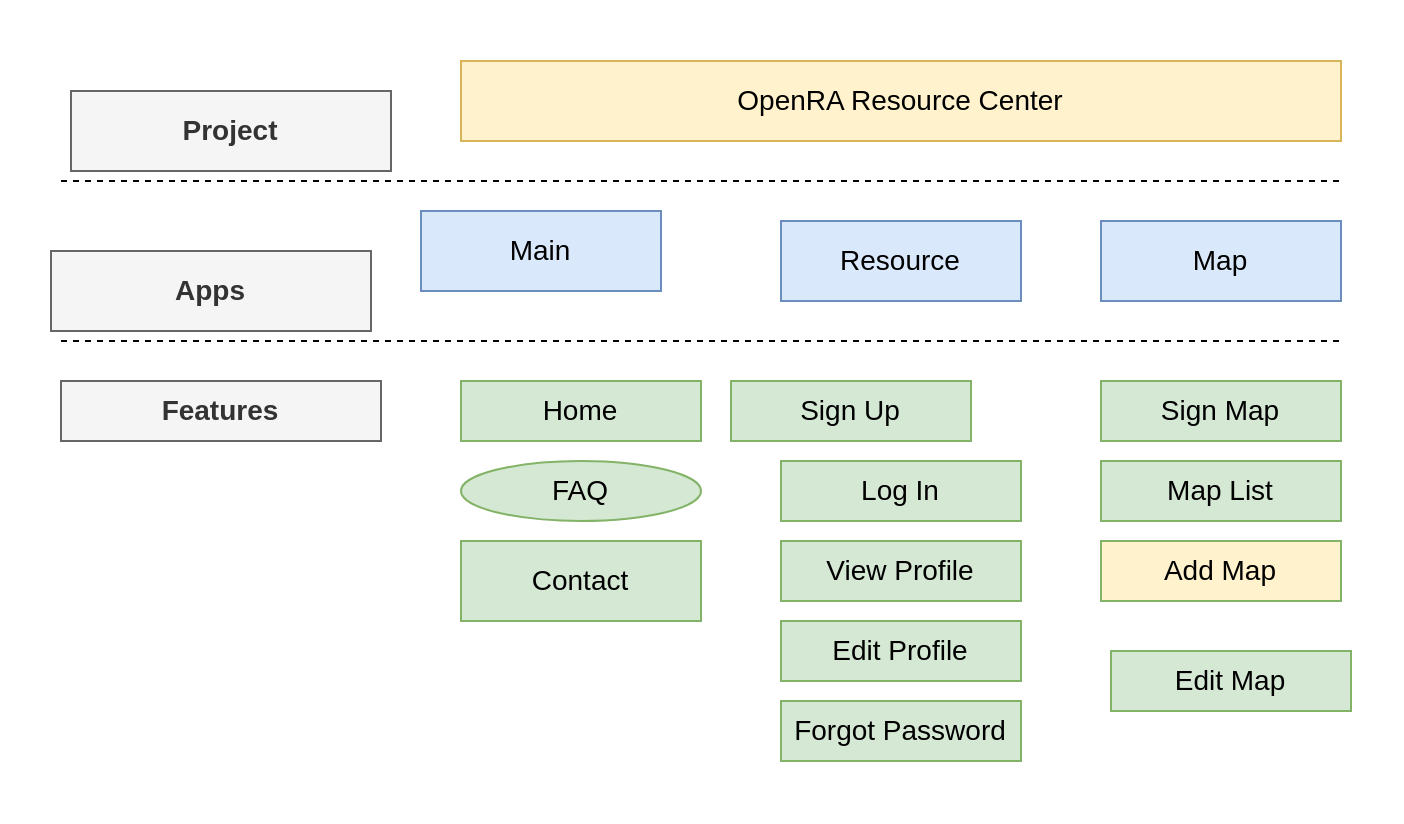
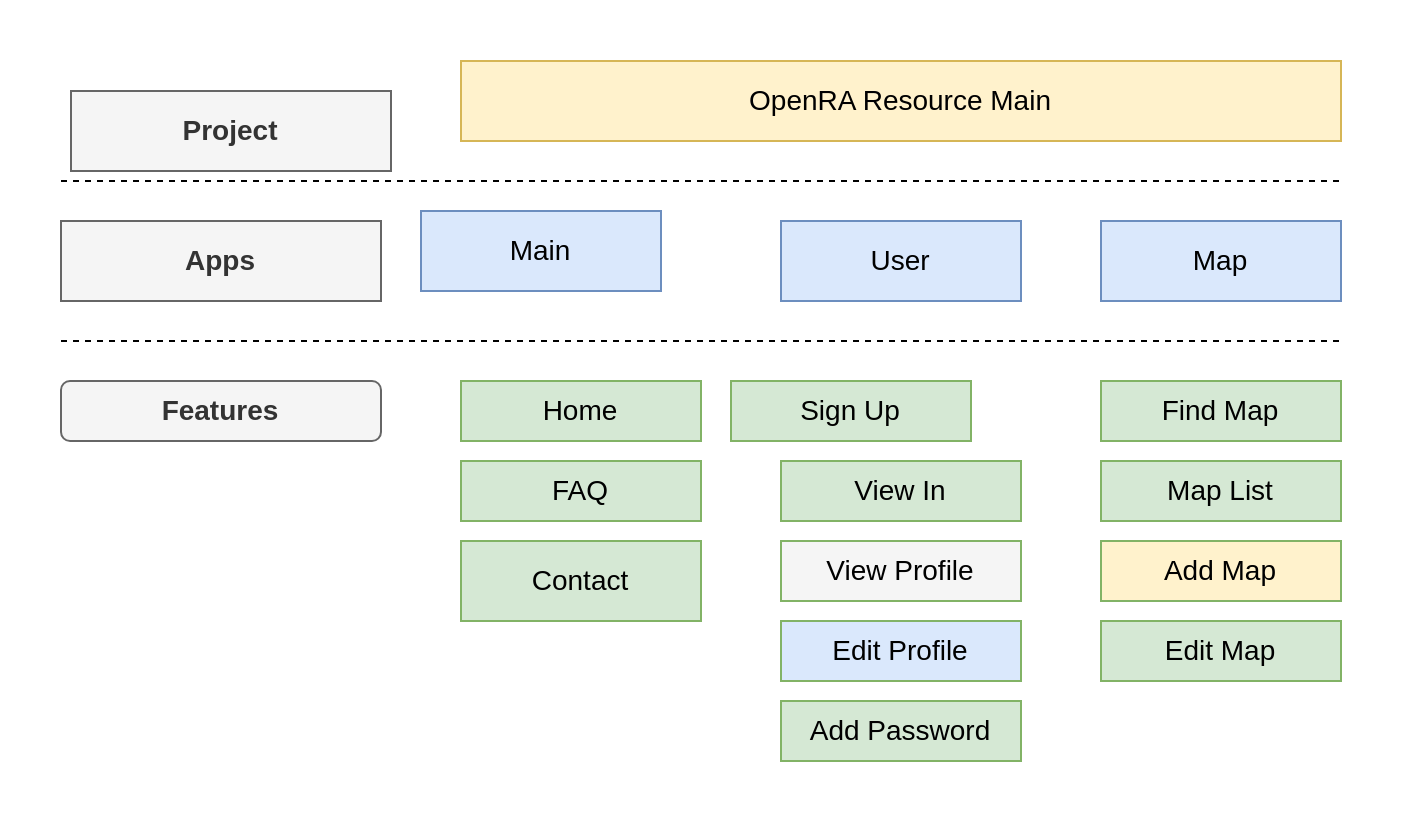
- <mxCell id="4" value="OpenRA Resource Center" style="rounded=0;whiteSpace=wrap;html=1;fillColor=#fff2cc;strokeColor=#d6b656;fontSize=14;" parent="1" vertex="1"><mxGeometry x="230" y="30" width="440" height="40" as="geometry" /></mxCell>
+ <mxCell id="4" value="OpenRA Resource Main" style="rounded=0;whiteSpace=wrap;html=1;fillColor=#fff2cc;strokeColor=#d6b656;fontSize=14;" parent="1" vertex="1"><mxGeometry x="230" y="30" width="440" height="40" as="geometry" /></mxCell>
- <mxCell id="5" value="Resource" style="rounded=0;whiteSpace=wrap;html=1;fillColor=#dae8fc;strokeColor=#6c8ebf;fontSize=14;" parent="1" vertex="1"><mxGeometry x="390" y="110" width="120" height="40" as="geometry" /></mxCell>
+ <mxCell id="5" value="User" style="rounded=0;whiteSpace=wrap;html=1;fillColor=#dae8fc;strokeColor=#6c8ebf;fontSize=14;" parent="1" vertex="1"><mxGeometry x="390" y="110" width="120" height="40" as="geometry" /></mxCell>
- <mxCell id="9" value="Apps" style="rounded=0;whiteSpace=wrap;html=1;fillColor=#f5f5f5;strokeColor=#666666;fontColor=#333333;fontStyle=1;fontSize=14;" parent="1" vertex="1"><mxGeometry x="25" y="125" width="160" height="40" as="geometry" /></mxCell>
+ <mxCell id="9" value="Apps" style="rounded=0;whiteSpace=wrap;html=1;fillColor=#f5f5f5;strokeColor=#666666;fontColor=#333333;fontStyle=1;fontSize=14;" parent="1" vertex="1"><mxGeometry x="30" y="110" width="160" height="40" as="geometry" /></mxCell>
- <mxCell id="10" value="Features" style="rounded=0;whiteSpace=wrap;html=1;fillColor=#f5f5f5;strokeColor=#666666;fontColor=#333333;fontStyle=1;fontSize=14;" parent="1" vertex="1"><mxGeometry x="30" y="190" width="160" height="30" as="geometry" /></mxCell>
+ <mxCell id="10" value="Features" style="whiteSpace=wrap;html=1;fillColor=#f5f5f5;strokeColor=#666666;fontColor=#333333;fontStyle=1;fontSize=14;rounded=1;" parent="1" vertex="1"><mxGeometry x="30" y="190" width="160" height="30" as="geometry" /></mxCell>
- <mxCell id="18" value="Sign Map" style="rounded=0;whiteSpace=wrap;html=1;fillColor=#d5e8d4;strokeColor=#82b366;fontSize=14;" parent="1" vertex="1"><mxGeometry x="550" y="190" width="120" height="30" as="geometry" /></mxCell>
+ <mxCell id="18" value="Find Map" style="rounded=0;whiteSpace=wrap;html=1;fillColor=#d5e8d4;strokeColor=#82b366;fontSize=14;" parent="1" vertex="1"><mxGeometry x="550" y="190" width="120" height="30" as="geometry" /></mxCell>
- <mxCell id="16" value="FAQ" style="ellipse;whiteSpace=wrap;html=1;fillColor=#d5e8d4;strokeColor=#82b366;fontSize=14;" parent="1" vertex="1"><mxGeometry x="230" y="230" width="120" height="30" as="geometry" /></mxCell>
+ <mxCell id="16" value="FAQ" style="rounded=0;whiteSpace=wrap;html=1;fillColor=#d5e8d4;strokeColor=#82b366;fontSize=14;" parent="1" vertex="1"><mxGeometry x="230" y="230" width="120" height="30" as="geometry" /></mxCell>
- <mxCell id="11" value="Log In" style="rounded=0;whiteSpace=wrap;html=1;fillColor=#d5e8d4;strokeColor=#82b366;fontSize=14;" parent="1" vertex="1"><mxGeometry x="390" y="230" width="120" height="30" as="geometry" /></mxCell>
+ <mxCell id="11" value="View In" style="rounded=0;whiteSpace=wrap;html=1;fillColor=#d5e8d4;strokeColor=#82b366;fontSize=14;" parent="1" vertex="1"><mxGeometry x="390" y="230" width="120" height="30" as="geometry" /></mxCell>
- <mxCell id="12" value="View Profile" style="rounded=0;whiteSpace=wrap;html=1;fillColor=#d5e8d4;strokeColor=#82b366;fontSize=14;" parent="1" vertex="1"><mxGeometry x="390" y="270" width="120" height="30" as="geometry" /></mxCell>
+ <mxCell id="12" value="View Profile" style="rounded=0;whiteSpace=wrap;html=1;fillColor=#f5f5f5;strokeColor=#82b366;fontSize=14;" parent="1" vertex="1"><mxGeometry x="390" y="270" width="120" height="30" as="geometry" /></mxCell>
- <mxCell id="13" value="Edit Profile" style="rounded=0;whiteSpace=wrap;html=1;fillColor=#d5e8d4;strokeColor=#82b366;fontSize=14;" parent="1" vertex="1"><mxGeometry x="390" y="310" width="120" height="30" as="geometry" /></mxCell>
+ <mxCell id="13" value="Edit Profile" style="rounded=0;whiteSpace=wrap;html=1;fillColor=#dae8fc;strokeColor=#82b366;fontSize=14;" parent="1" vertex="1"><mxGeometry x="390" y="310" width="120" height="30" as="geometry" /></mxCell>
- <mxCell id="21" value="Edit Map" style="rounded=0;whiteSpace=wrap;html=1;fillColor=#d5e8d4;strokeColor=#82b366;fontSize=14;" parent="1" vertex="1"><mxGeometry x="555" y="325" width="120" height="30" as="geometry" /></mxCell>
+ <mxCell id="21" value="Edit Map" style="rounded=0;whiteSpace=wrap;html=1;fillColor=#d5e8d4;strokeColor=#82b366;fontSize=14;" parent="1" vertex="1"><mxGeometry x="550" y="310" width="120" height="30" as="geometry" /></mxCell>
- <mxCell id="14" value="Forgot Password" style="rounded=0;whiteSpace=wrap;html=1;fillColor=#d5e8d4;strokeColor=#82b366;fontSize=14;" parent="1" vertex="1"><mxGeometry x="390" y="350" width="120" height="30" as="geometry" /></mxCell>
+ <mxCell id="14" value="Add Password" style="rounded=0;whiteSpace=wrap;html=1;fillColor=#d5e8d4;strokeColor=#82b366;fontSize=14;" parent="1" vertex="1"><mxGeometry x="390" y="350" width="120" height="30" as="geometry" /></mxCell>
